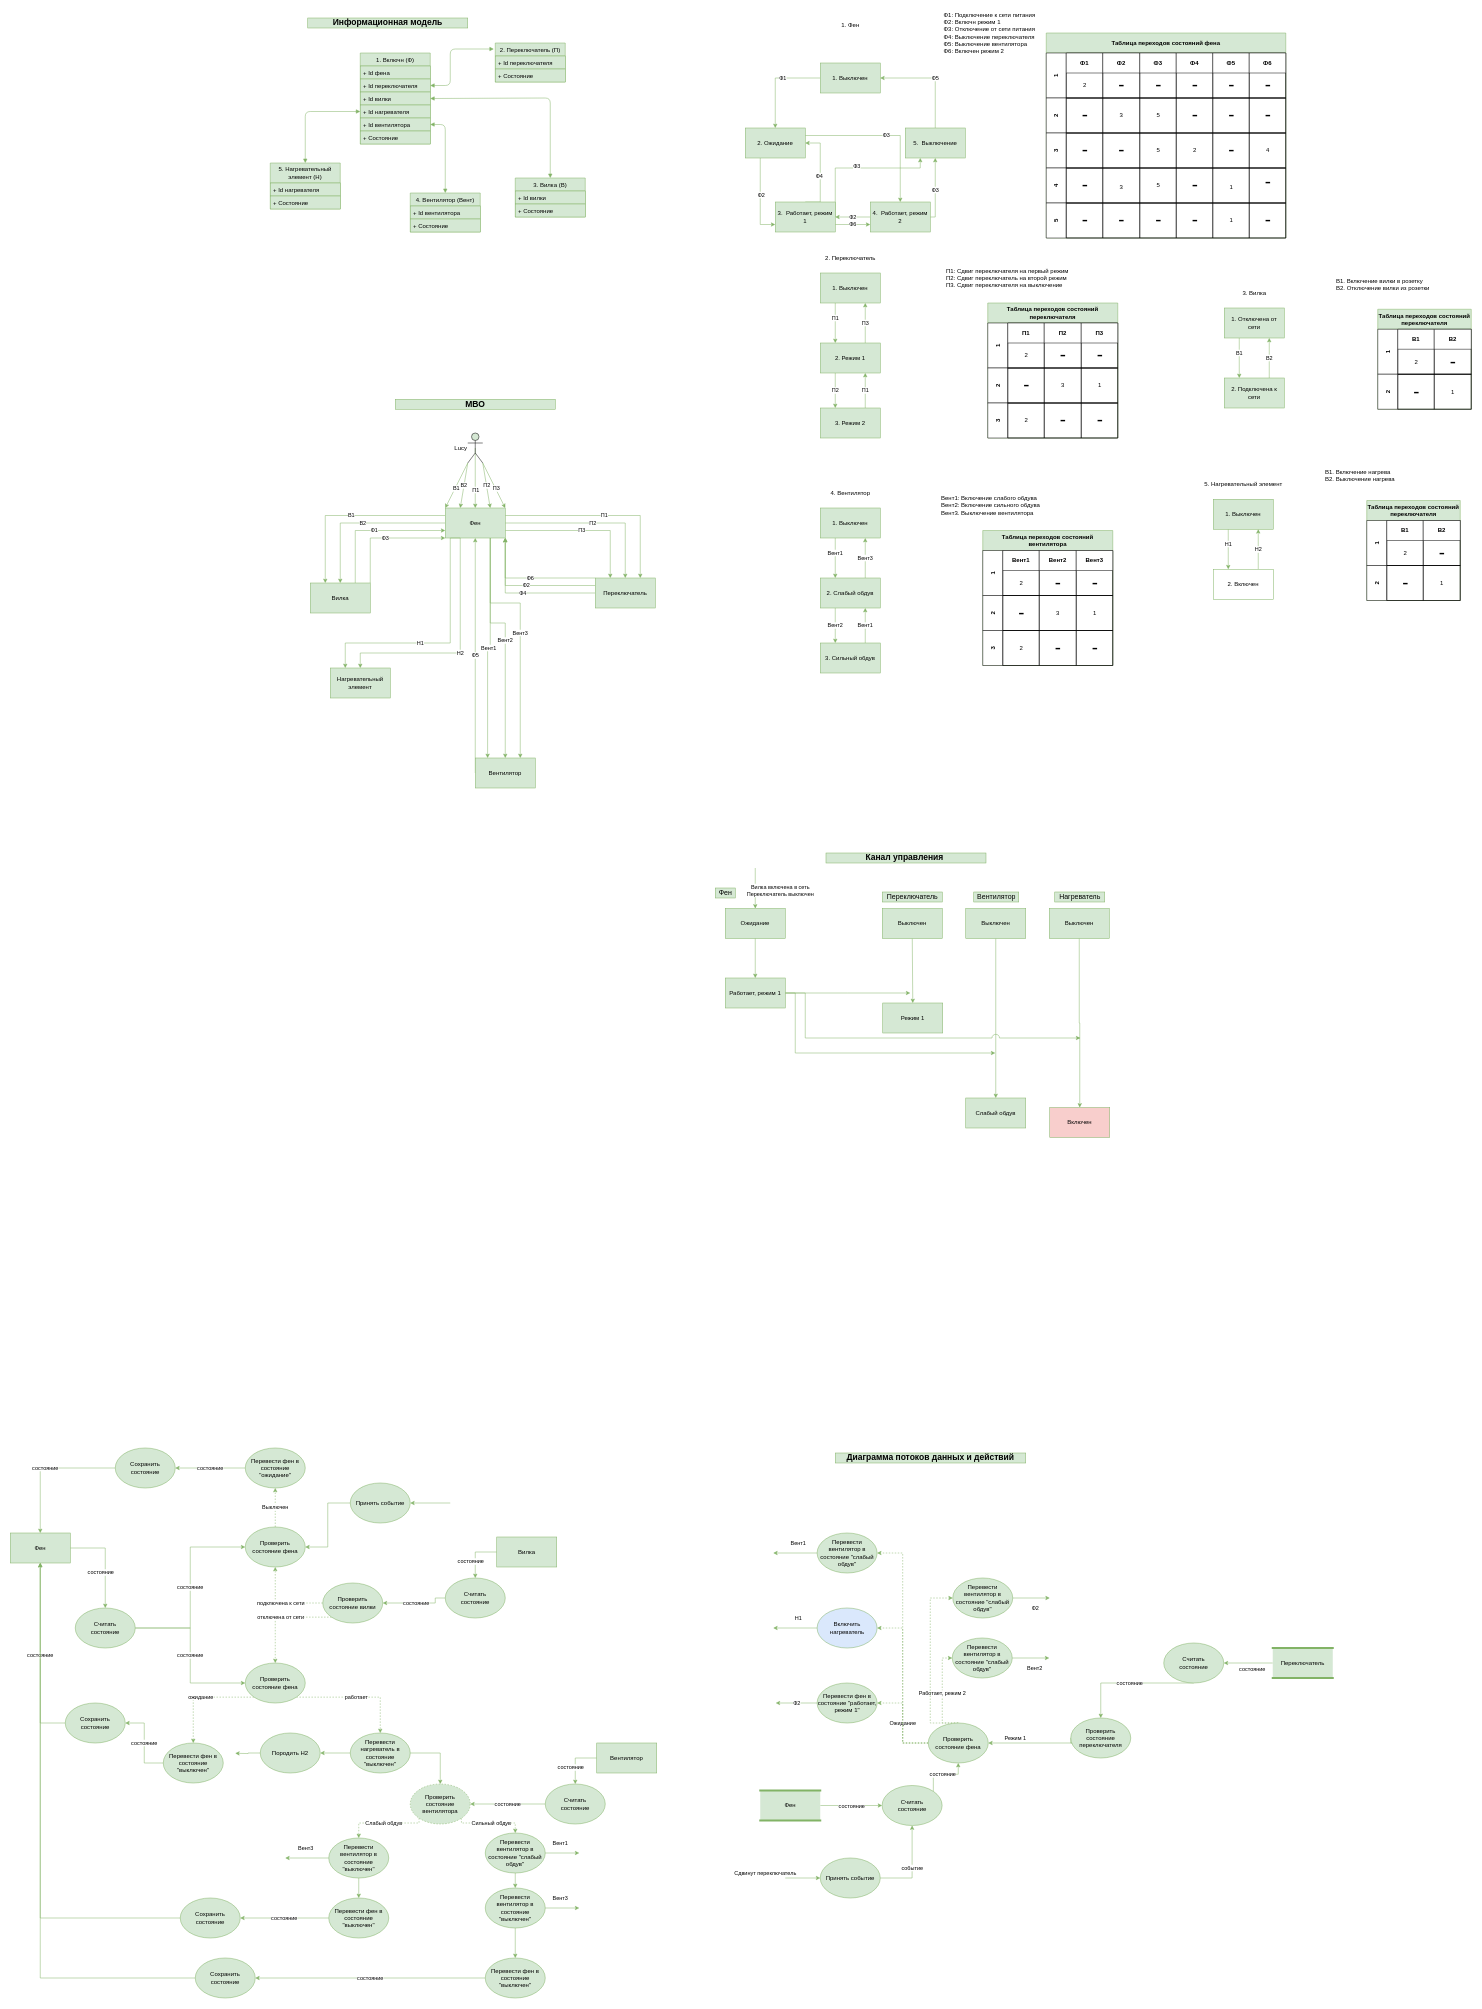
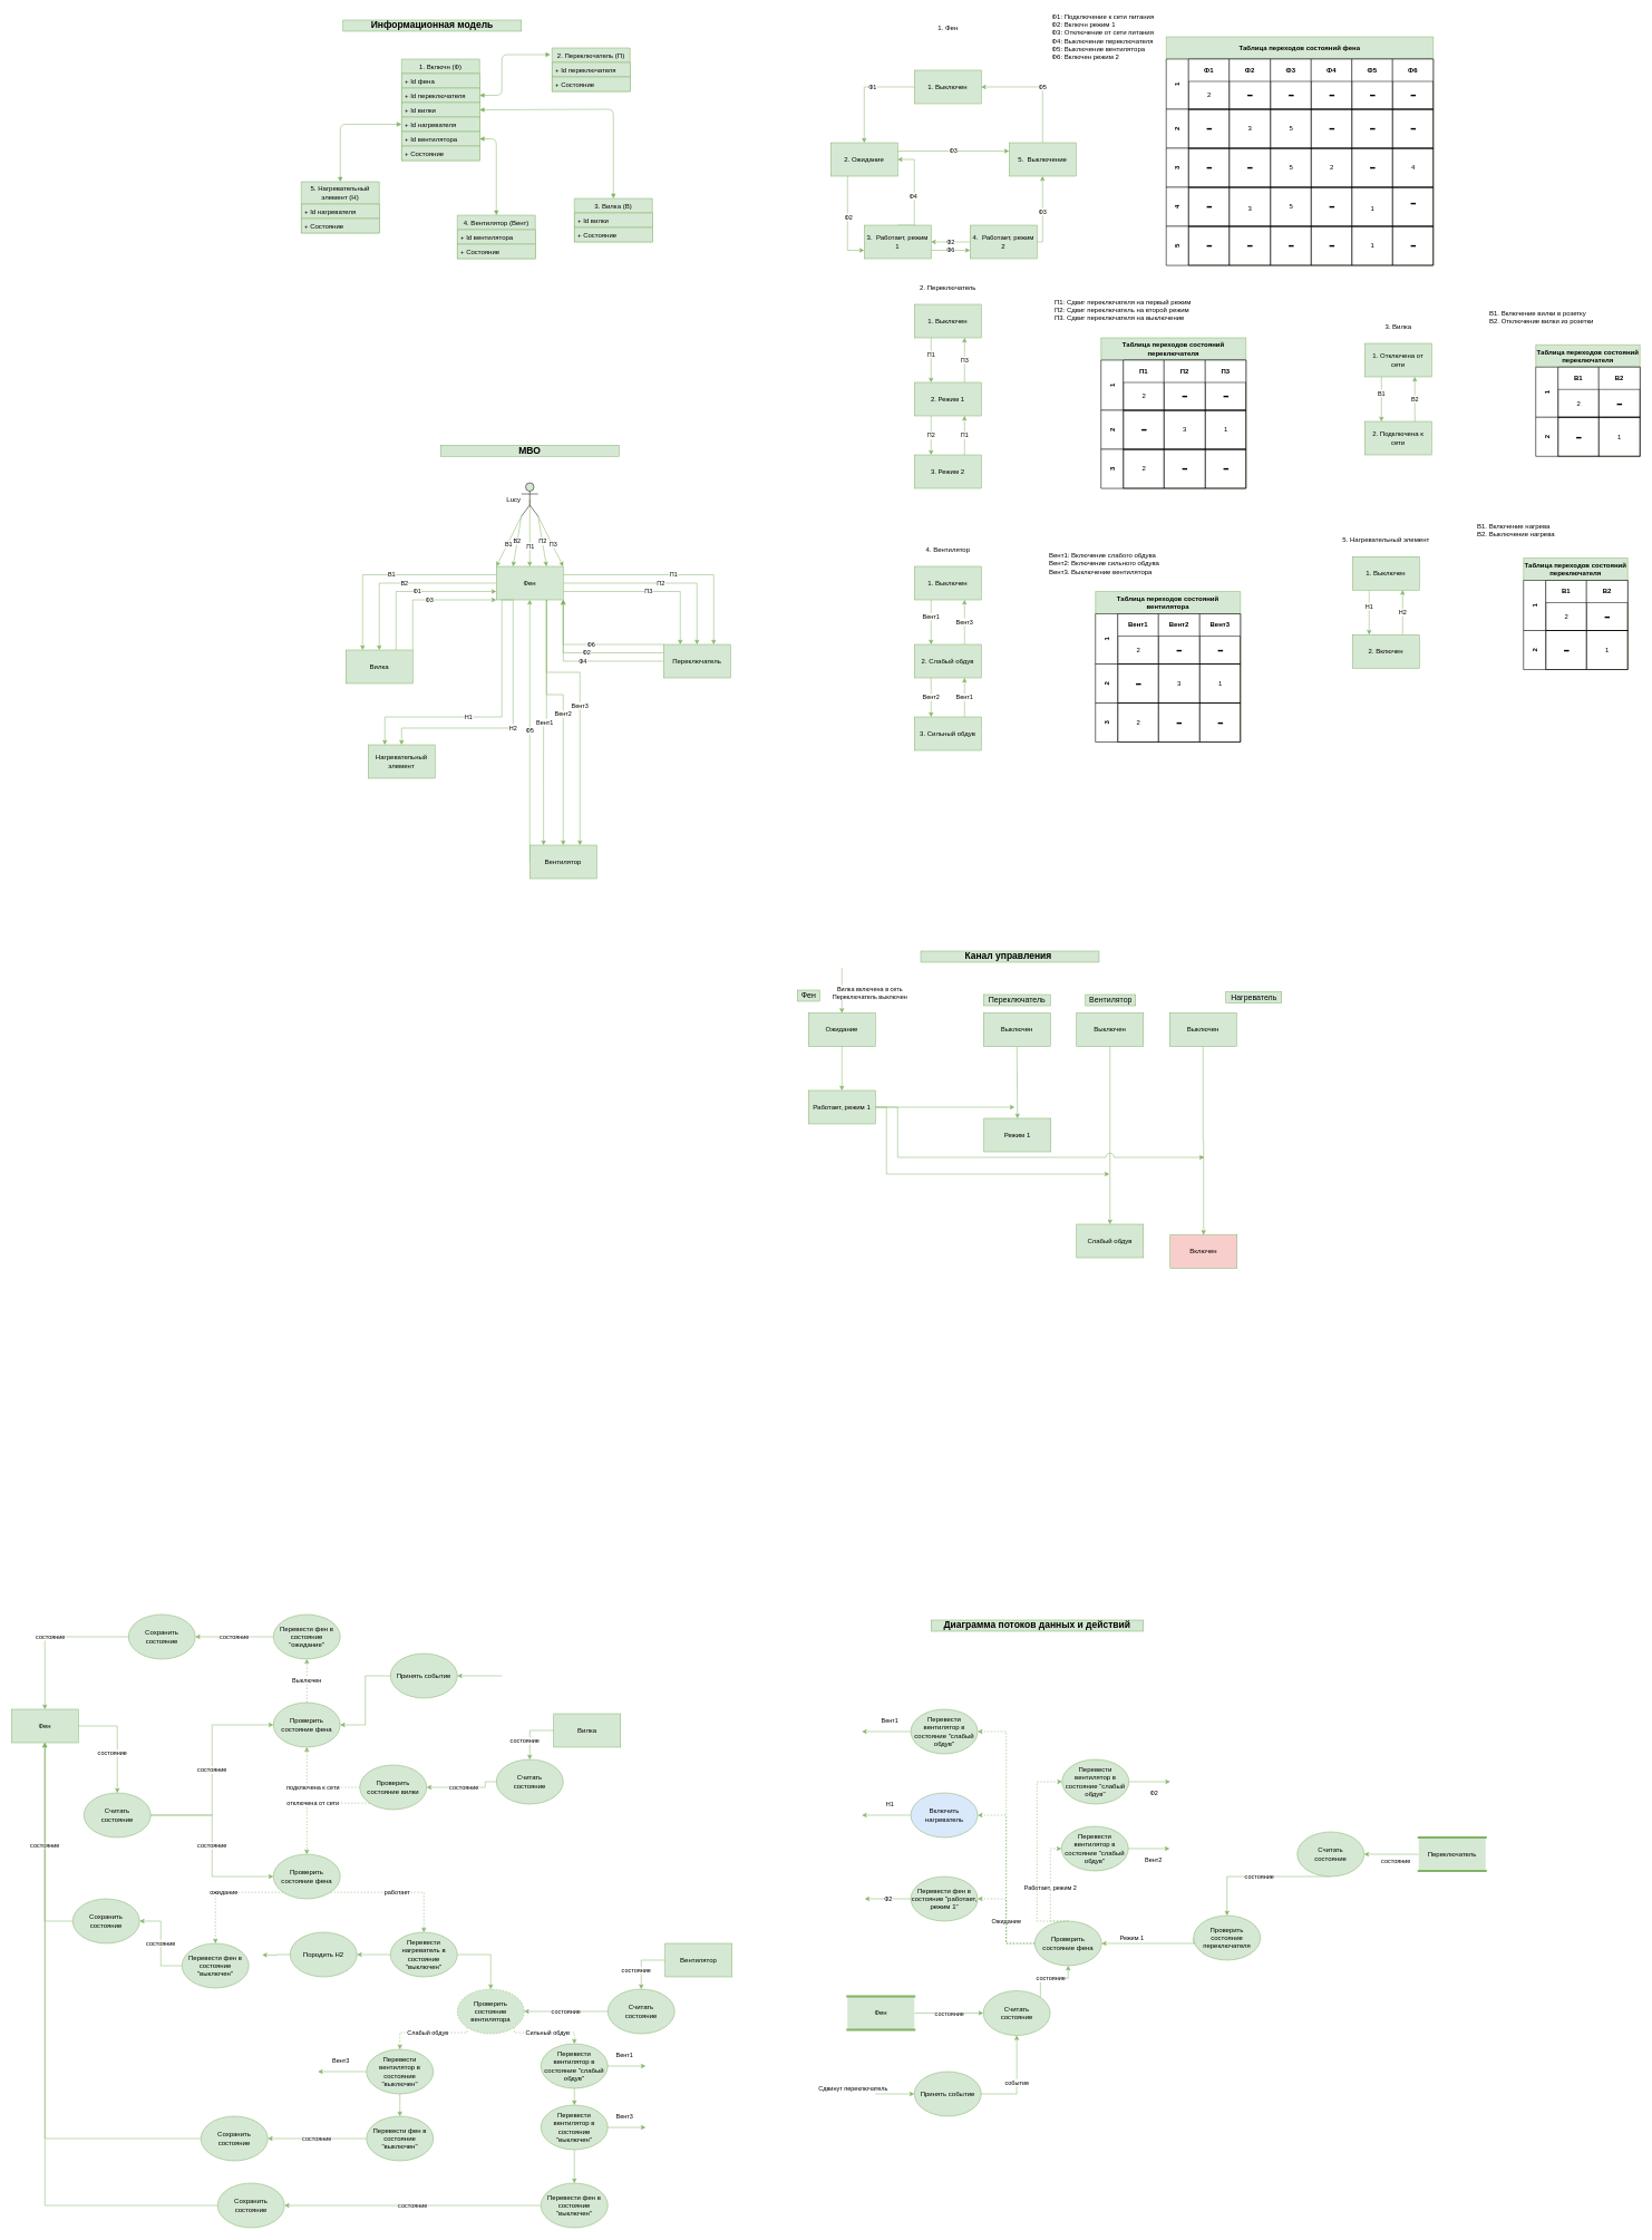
- <mxCell id="30" value="Ф3" style="edgeStyle=orthogonalEdgeStyle;rounded=0;orthogonalLoop=1;jettySize=auto;html=1;exitX=1;exitY=0.25;exitDx=0;exitDy=0;fillColor=#d5e8d4;strokeColor=#82b366;" parent="1" source="31" target="289" edge="1"><mxGeometry relative="1" as="geometry" /></mxCell>
+ <mxCell id="30" value="Ф3" style="edgeStyle=orthogonalEdgeStyle;rounded=0;orthogonalLoop=1;jettySize=auto;html=1;exitX=1;exitY=0.25;exitDx=0;exitDy=0;entryX=0;entryY=0.25;entryDx=0;entryDy=0;fillColor=#d5e8d4;strokeColor=#82b366;" parent="1" source="31" target="39" edge="1"><mxGeometry relative="1" as="geometry" /></mxCell>
- <mxCell id="32" style="edgeStyle=orthogonalEdgeStyle;rounded=0;orthogonalLoop=1;jettySize=auto;html=1;exitX=1;exitY=0.5;exitDx=0;exitDy=0;entryX=0.25;entryY=1;entryDx=0;entryDy=0;fillColor=#d5e8d4;strokeColor=#82b366;" parent="1" source="37" target="39" edge="1"><mxGeometry relative="1" as="geometry"><Array as="points"><mxPoint x="1670" y="335" /><mxPoint x="1840" y="335" /></Array></mxGeometry></mxCell>
- <mxCell id="33" value="Ф3" style="edgeLabel;html=1;align=center;verticalAlign=middle;resizable=0;points=[];" parent="32" vertex="1" connectable="0"><mxGeometry x="-0.031" y="4" relative="1" as="geometry"><mxPoint as="offset" /></mxGeometry></mxCell>
- <mxCell id="206" value="2. Включен" style="rounded=0;whiteSpace=wrap;html=1;fillColor=#ffffff;strokeColor=#82b366;" parent="1" vertex="1"><mxGeometry x="2426" y="1137.5" width="120" height="60" as="geometry" /></mxCell>
+ <mxCell id="206" value="2. Включен" style="rounded=0;whiteSpace=wrap;html=1;fillColor=#d5e8d4;strokeColor=#82b366;" parent="1" vertex="1"><mxGeometry x="2426" y="1137.5" width="120" height="60" as="geometry" /></mxCell>
- <mxCell id="250" value="&lt;font style=&quot;font-size: 14px&quot;&gt;Нагреватель&lt;/font&gt;" style="text;html=1;align=center;verticalAlign=middle;resizable=0;points=[];autosize=1;strokeColor=#82b366;fillColor=#d5e8d4;" parent="1" vertex="1"><mxGeometry x="2109" y="1783" width="100" height="20" as="geometry" /></mxCell>
+ <mxCell id="250" value="&lt;font style=&quot;font-size: 14px&quot;&gt;Нагреватель&lt;/font&gt;" style="text;html=1;align=center;verticalAlign=middle;resizable=0;points=[];autosize=1;strokeColor=#82b366;fillColor=#d5e8d4;" parent="1" vertex="1"><mxGeometry x="2199" y="1778" width="100" height="20" as="geometry" /></mxCell>
